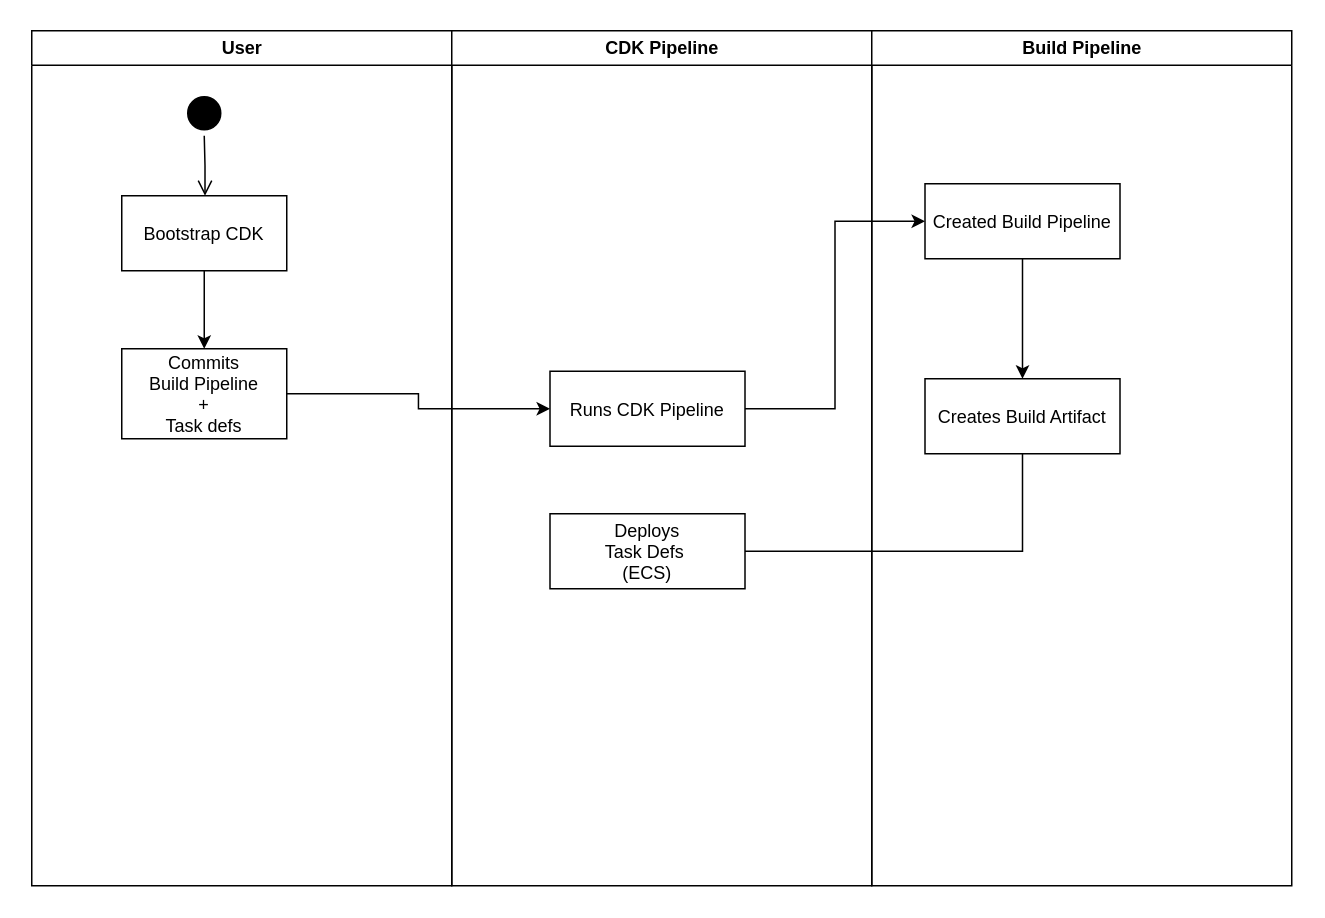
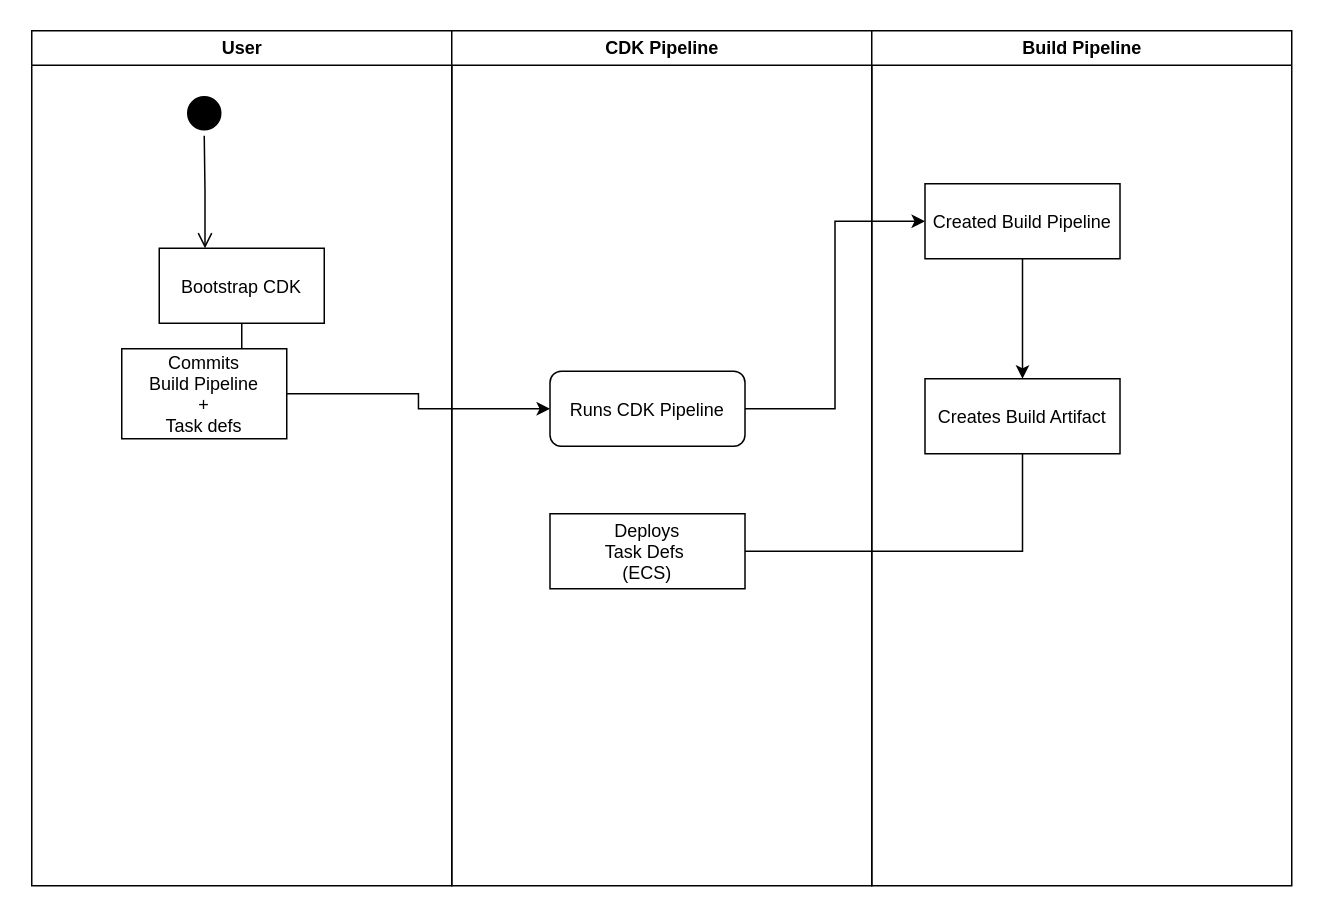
- <mxCell id="6" value="Bootstrap CDK" style="" parent="2" vertex="1"><mxGeometry x="60" y="110" width="110" height="50" as="geometry" /></mxCell>
+ <mxCell id="6" value="Bootstrap CDK" style="" parent="2" vertex="1"><mxGeometry x="85" y="145" width="110" height="50" as="geometry" /></mxCell>
- <mxCell id="12" value="Runs CDK Pipeline" style="" vertex="1" parent="1"><mxGeometry x="366" y="247" width="130" height="50" as="geometry" /></mxCell>
+ <mxCell id="12" value="Runs CDK Pipeline" style="rounded=1;" vertex="1" parent="1"><mxGeometry x="366" y="247" width="130" height="50" as="geometry" /></mxCell>
